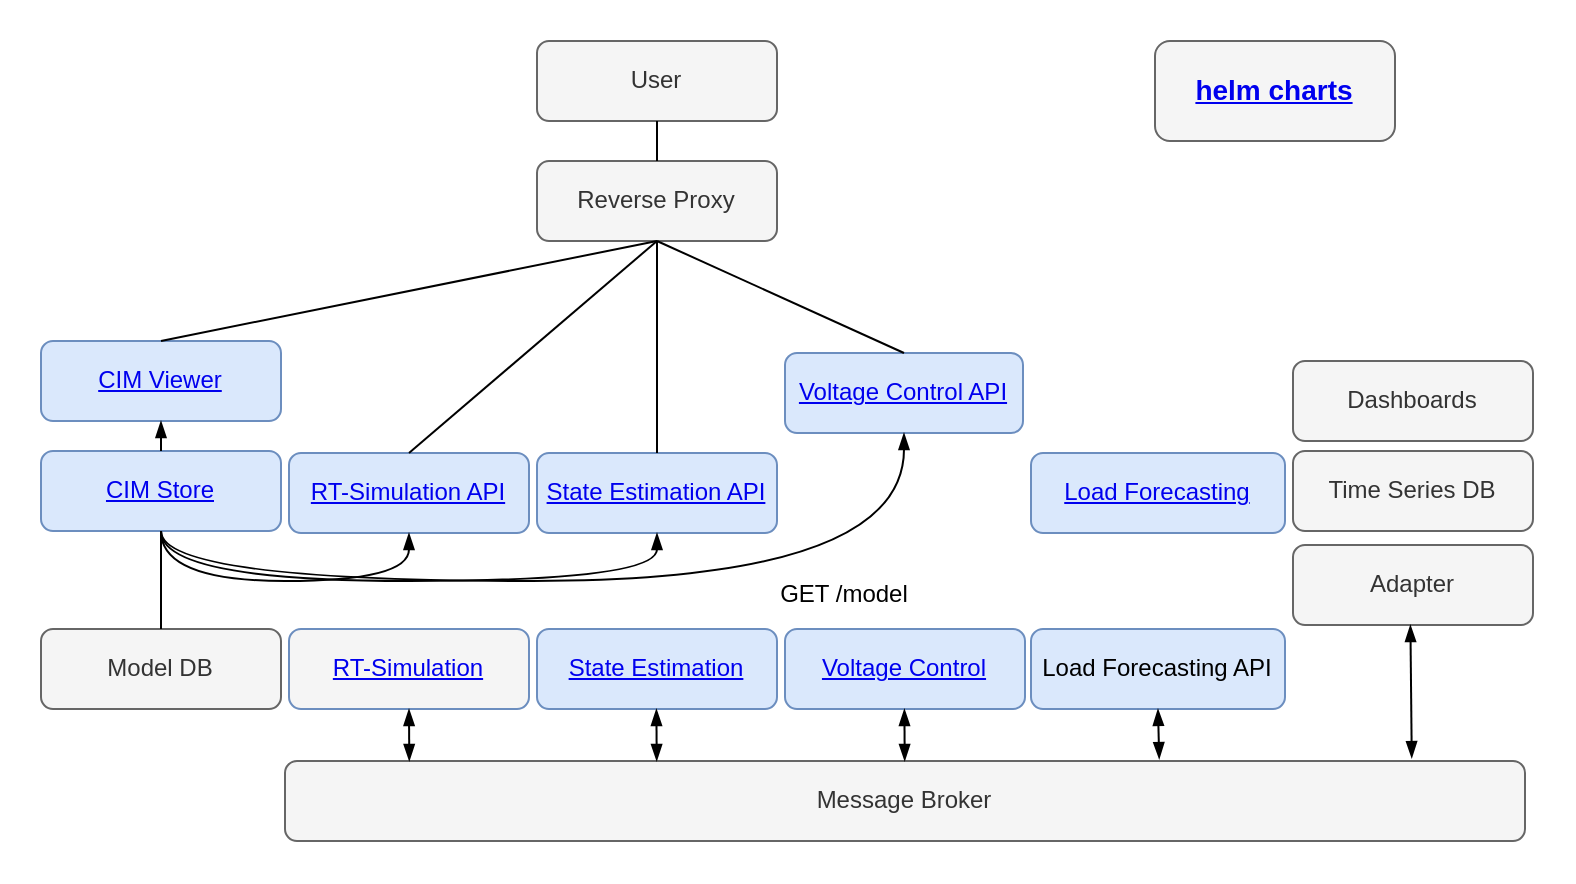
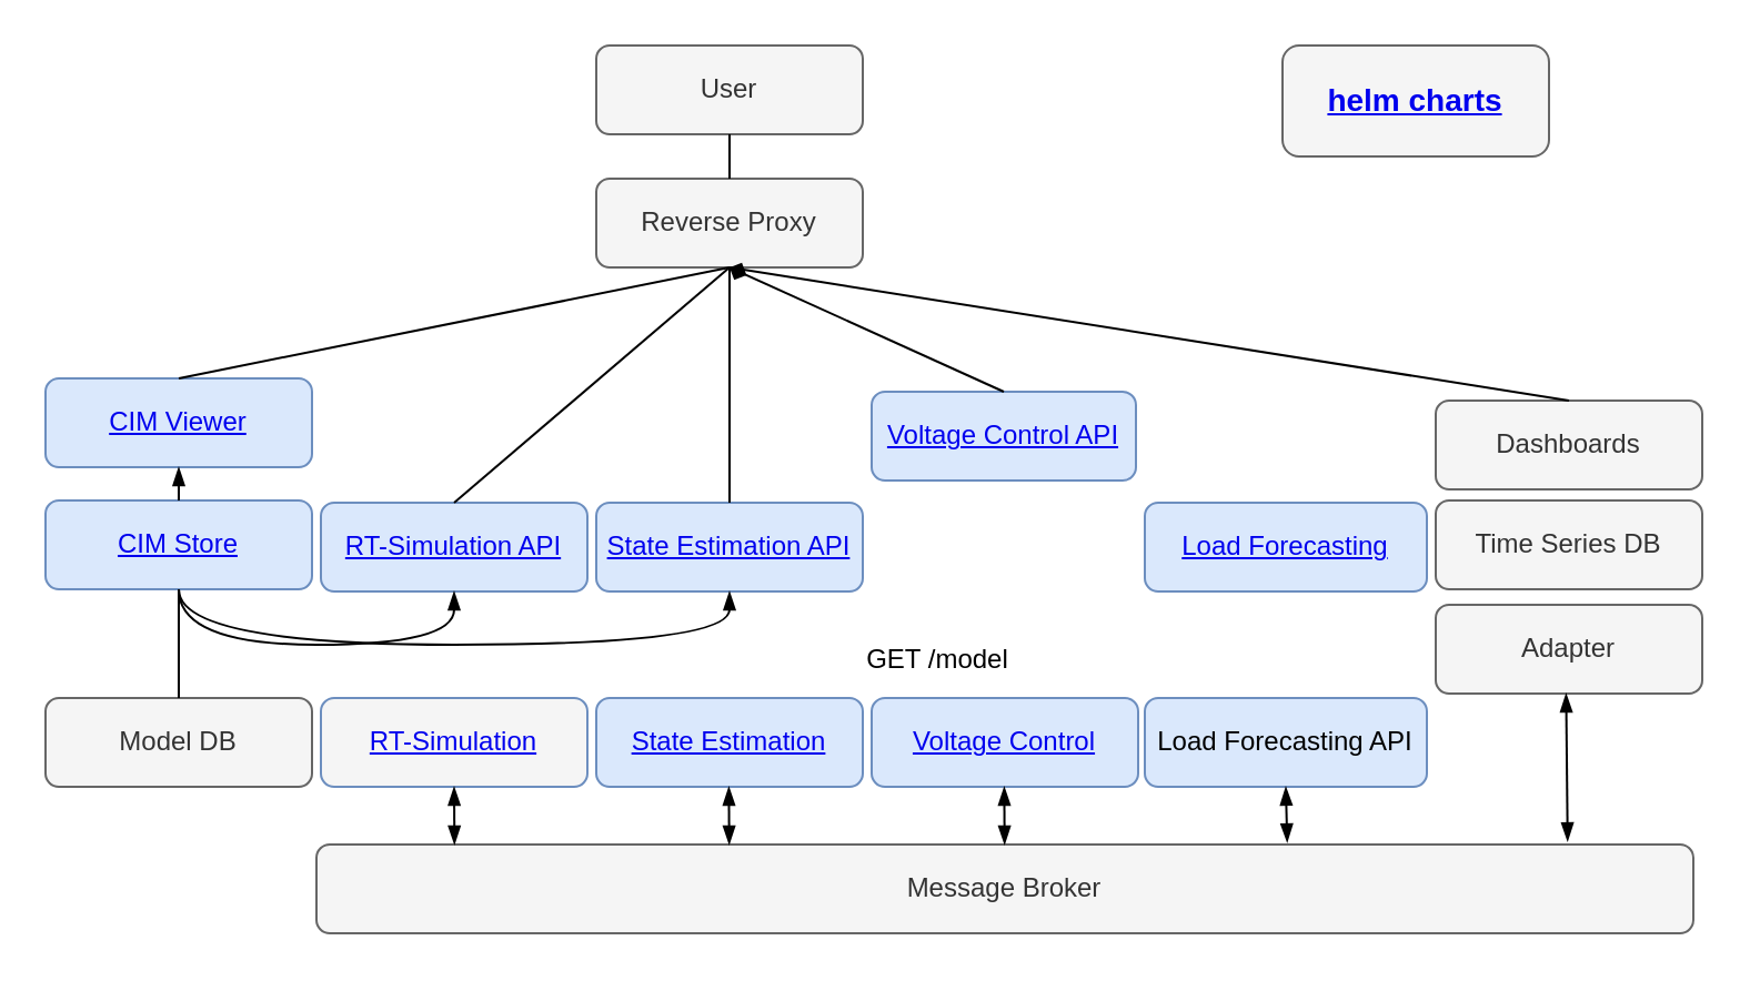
- <mxCell id="29" value="" style="endArrow=none;html=1;entryX=0.5;entryY=1;entryDx=0;entryDy=0;exitX=0.5;exitY=0;exitDx=0;exitDy=0;" edge="1" parent="1" source="13" target="25"><mxGeometry width="50" height="50" relative="1" as="geometry"><mxPoint x="338" y="236" as="sourcePoint" /><mxPoint x="314" y="160" as="targetPoint" /></mxGeometry></mxCell>
+ <mxCell id="29" value="" style="endArrow=diamond;html=1;entryX=0.5;entryY=1;entryDx=0;entryDy=0;exitX=0.5;exitY=0;exitDx=0;exitDy=0;" edge="1" parent="1" source="13" target="25"><mxGeometry width="50" height="50" relative="1" as="geometry"><mxPoint x="338" y="236" as="sourcePoint" /><mxPoint x="314" y="160" as="targetPoint" /></mxGeometry></mxCell>
+ <mxCell id="31" value="" style="endArrow=none;html=1;entryX=0.5;entryY=1;entryDx=0;entryDy=0;exitX=0.5;exitY=0;exitDx=0;exitDy=0;" edge="1" parent="1" source="12" target="25"><mxGeometry width="50" height="50" relative="1" as="geometry"><mxPoint x="460" y="236" as="sourcePoint" /><mxPoint x="460" y="130" as="targetPoint" /></mxGeometry></mxCell>
- <mxCell id="21" value="" style="endArrow=blockThin;startArrow=none;html=1;exitX=0.5;exitY=1;exitDx=0;exitDy=0;startFill=0;endFill=1;edgeStyle=orthogonalEdgeStyle;curved=1;entryX=0.5;entryY=1;entryDx=0;entryDy=0;" edge="1" parent="1" source="6" target="13"><mxGeometry width="50" height="50" relative="1" as="geometry"><mxPoint x="90" y="275" as="sourcePoint" /><mxPoint x="338" y="276" as="targetPoint" /><Array as="points"><mxPoint x="80" y="290" /><mxPoint x="452" y="290" /></Array></mxGeometry></mxCell>
